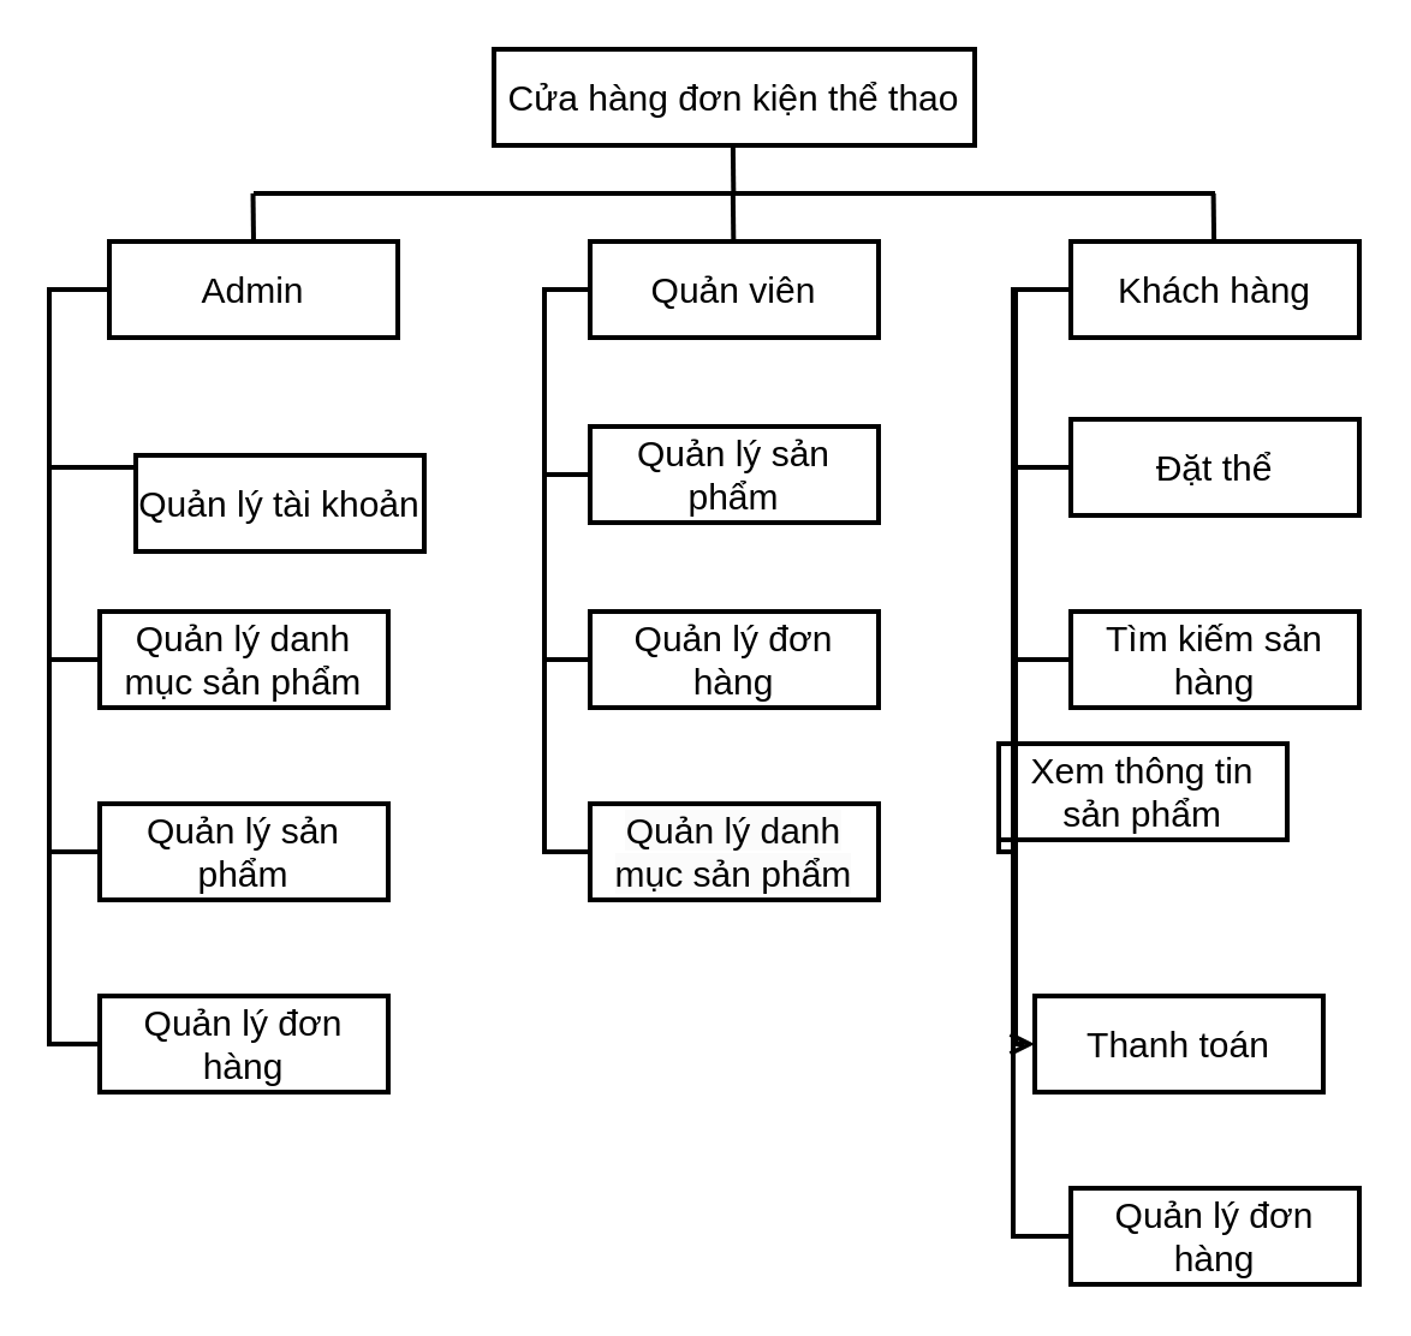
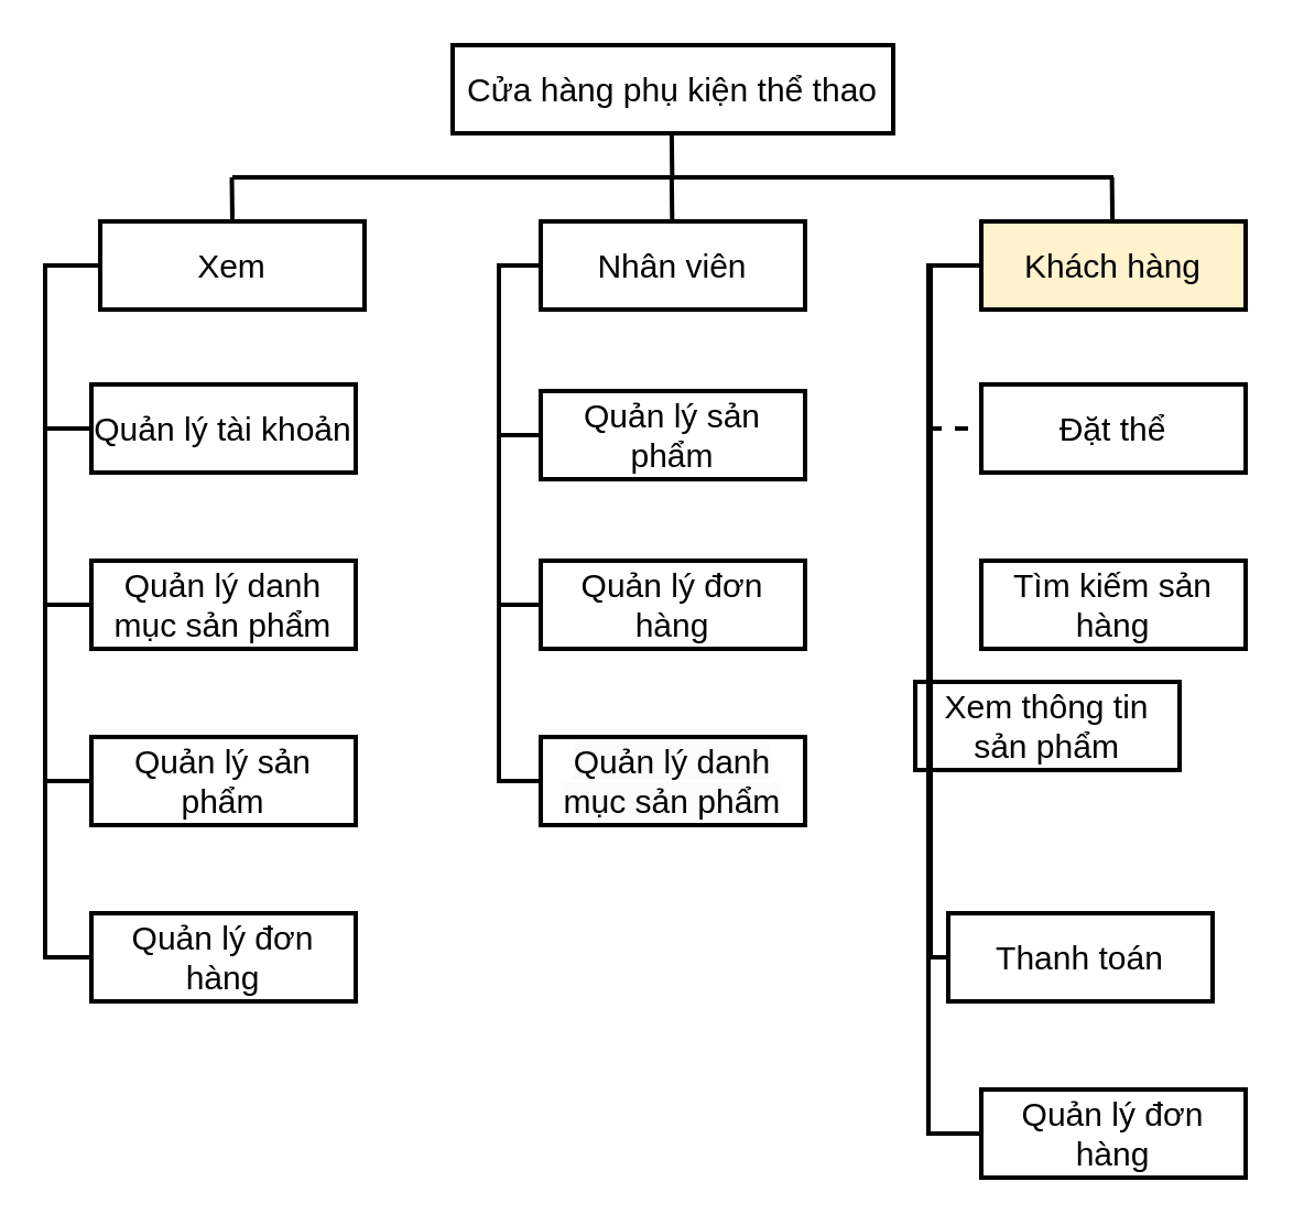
- <mxCell id="2" value="Cửa hàng đơn kiện thể thao" style="rounded=0;whiteSpace=wrap;html=1;fontSize=15;strokeWidth=2;" vertex="1" parent="1"><mxGeometry x="205" y="20" width="200" height="40" as="geometry" /></mxCell>
+ <mxCell id="2" value="Cửa hàng phụ kiện thể thao" style="rounded=0;whiteSpace=wrap;html=1;fontSize=15;strokeWidth=2;" vertex="1" parent="1"><mxGeometry x="205" y="20" width="200" height="40" as="geometry" /></mxCell>
- <mxCell id="3" value="Admin" style="rounded=0;whiteSpace=wrap;html=1;fontSize=15;strokeWidth=2;" vertex="1" parent="1"><mxGeometry x="45" y="100" width="120" height="40" as="geometry" /></mxCell>
+ <mxCell id="3" value="Xem" style="rounded=0;whiteSpace=wrap;html=1;fontSize=15;strokeWidth=2;" vertex="1" parent="1"><mxGeometry x="45" y="100" width="120" height="40" as="geometry" /></mxCell>
- <mxCell id="4" value="Quản viên" style="rounded=0;whiteSpace=wrap;html=1;fontSize=15;strokeWidth=2;" vertex="1" parent="1"><mxGeometry x="245" y="100" width="120" height="40" as="geometry" /></mxCell>
+ <mxCell id="4" value="Nhân viên" style="rounded=0;whiteSpace=wrap;html=1;fontSize=15;strokeWidth=2;" vertex="1" parent="1"><mxGeometry x="245" y="100" width="120" height="40" as="geometry" /></mxCell>
- <mxCell id="6" value="Khách hàng" style="rounded=0;whiteSpace=wrap;html=1;fontSize=15;strokeWidth=2;" vertex="1" parent="1"><mxGeometry x="445" y="100" width="120" height="40" as="geometry" /></mxCell>
+ <mxCell id="6" value="Khách hàng" style="rounded=0;whiteSpace=wrap;html=1;fontSize=15;strokeWidth=2;fillColor=#fff2cc;" vertex="1" parent="1"><mxGeometry x="445" y="100" width="120" height="40" as="geometry" /></mxCell>
- <mxCell id="30" value="" style="endArrow=none;html=1;rounded=0;fontSize=15;entryX=0;entryY=0.5;entryDx=0;entryDy=0;exitX=0;exitY=0.5;exitDx=0;exitDy=0;edgeStyle=orthogonalEdgeStyle;strokeWidth=2;" edge="1" parent="1" source="6" target="7"><mxGeometry width="50" height="50" relative="1" as="geometry"><mxPoint x="432.94" y="124" as="sourcePoint" /><mxPoint x="432.94" y="358" as="targetPoint" /><Array as="points"><mxPoint x="422" y="120" /><mxPoint x="422" y="194" /></Array></mxGeometry></mxCell>
+ <mxCell id="30" value="" style="endArrow=none;html=1;rounded=0;fontSize=15;entryX=0;entryY=0.5;entryDx=0;entryDy=0;exitX=0;exitY=0.5;exitDx=0;exitDy=0;edgeStyle=orthogonalEdgeStyle;strokeWidth=2;dashed=1;" edge="1" parent="1" source="6" target="7"><mxGeometry width="50" height="50" relative="1" as="geometry"><mxPoint x="432.94" y="124" as="sourcePoint" /><mxPoint x="432.94" y="358" as="targetPoint" /><Array as="points"><mxPoint x="422" y="120" /><mxPoint x="422" y="194" /></Array></mxGeometry></mxCell>
- <mxCell id="5" value="Quản lý tài khoản" style="rounded=0;whiteSpace=wrap;html=1;fontSize=15;strokeWidth=2;" vertex="1" parent="1"><mxGeometry x="56" y="189" width="120" height="40" as="geometry" /></mxCell>
+ <mxCell id="5" value="Quản lý tài khoản" style="rounded=0;whiteSpace=wrap;html=1;fontSize=15;strokeWidth=2;" vertex="1" parent="1"><mxGeometry x="41" y="174" width="120" height="40" as="geometry" /></mxCell>
- <mxCell id="31" value="" style="endArrow=none;html=1;rounded=0;fontSize=15;entryX=0;entryY=0.5;entryDx=0;entryDy=0;edgeStyle=orthogonalEdgeStyle;strokeWidth=2;exitX=0;exitY=0.5;exitDx=0;exitDy=0;" edge="1" parent="1" source="6" target="19"><mxGeometry width="50" height="50" relative="1" as="geometry"><mxPoint x="444" y="121" as="sourcePoint" /><mxPoint x="455" y="204" as="targetPoint" /><Array as="points"><mxPoint x="422" y="120" /><mxPoint x="422" y="274" /></Array></mxGeometry></mxCell>
- <mxCell id="32" value="" style="endArrow=none;html=1;rounded=0;fontSize=15;entryX=0;entryY=0.5;entryDx=0;entryDy=0;exitX=0;exitY=0.5;exitDx=0;exitDy=0;edgeStyle=orthogonalEdgeStyle;strokeWidth=2;" edge="1" parent="1" source="6" target="21"><mxGeometry width="50" height="50" relative="1" as="geometry"><mxPoint x="465" y="140" as="sourcePoint" /><mxPoint x="465" y="214" as="targetPoint" /><Array as="points"><mxPoint x="422" y="120" /><mxPoint x="422" y="354" /></Array></mxGeometry></mxCell>
- <mxCell id="33" value="" style="endArrow=open;html=1;rounded=0;fontSize=15;entryX=0;entryY=0.5;entryDx=0;entryDy=0;exitX=0;exitY=0.5;exitDx=0;exitDy=0;edgeStyle=orthogonalEdgeStyle;strokeWidth=2;" edge="1" parent="1" source="6" target="20"><mxGeometry width="50" height="50" relative="1" as="geometry"><mxPoint x="475" y="150" as="sourcePoint" /><mxPoint x="475" y="224" as="targetPoint" /><Array as="points"><mxPoint x="422" y="120" /><mxPoint x="422" y="434" /></Array></mxGeometry></mxCell>
+ <mxCell id="33" value="" style="endArrow=none;html=1;rounded=0;fontSize=15;entryX=0;entryY=0.5;entryDx=0;entryDy=0;exitX=0;exitY=0.5;exitDx=0;exitDy=0;edgeStyle=orthogonalEdgeStyle;strokeWidth=2;" edge="1" parent="1" source="6" target="20"><mxGeometry width="50" height="50" relative="1" as="geometry"><mxPoint x="475" y="150" as="sourcePoint" /><mxPoint x="475" y="224" as="targetPoint" /><Array as="points"><mxPoint x="422" y="120" /><mxPoint x="422" y="434" /></Array></mxGeometry></mxCell>
